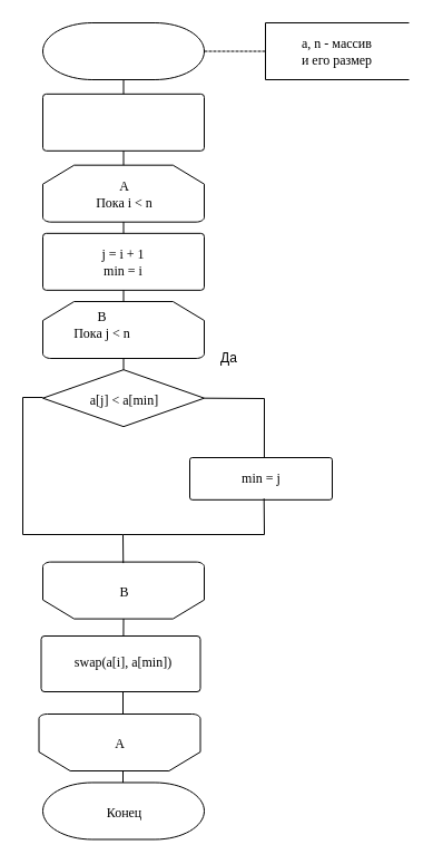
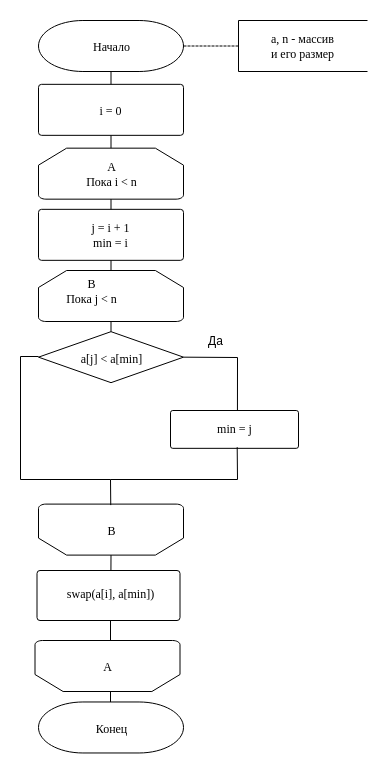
+ <mxCell id="5" value="Начало" style="text;html=1;spacing=0;align=center;fontFamily=dialog;fontSize=12;fontStyle=0;=center;verticalAlign=bottom" parent="4" vertex="1"><mxGeometry x="47.584" y="16.516" width="49.832" height="17.969" as="geometry" /></mxCell>
+ <mxCell id="15" value="i = 0" style="text;html=1;spacing=0;align=center;fontFamily=dialog;fontSize=12;fontStyle=0;=center;verticalAlign=bottom" parent="14" vertex="1"><mxGeometry x="54.152" y="16.516" width="36.695" height="17.969" as="geometry" /></mxCell>
- <mxCell id="33" value="Да" style="text;html=1;align=center;verticalAlign=middle;resizable=0;points=[];autosize=1;strokeColor=none;fillColor=none;" vertex="1" parent="1"><mxGeometry x="190" y="311.16" width="30" height="20" as="geometry" /></mxCell>
+ <mxCell id="33" value="Да" style="text;html=1;align=center;verticalAlign=middle;resizable=0;points=[];autosize=1;strokeColor=none;fillColor=none;" vertex="1" parent="1"><mxGeometry x="200" y="331.16" width="30" height="20" as="geometry" /></mxCell>
